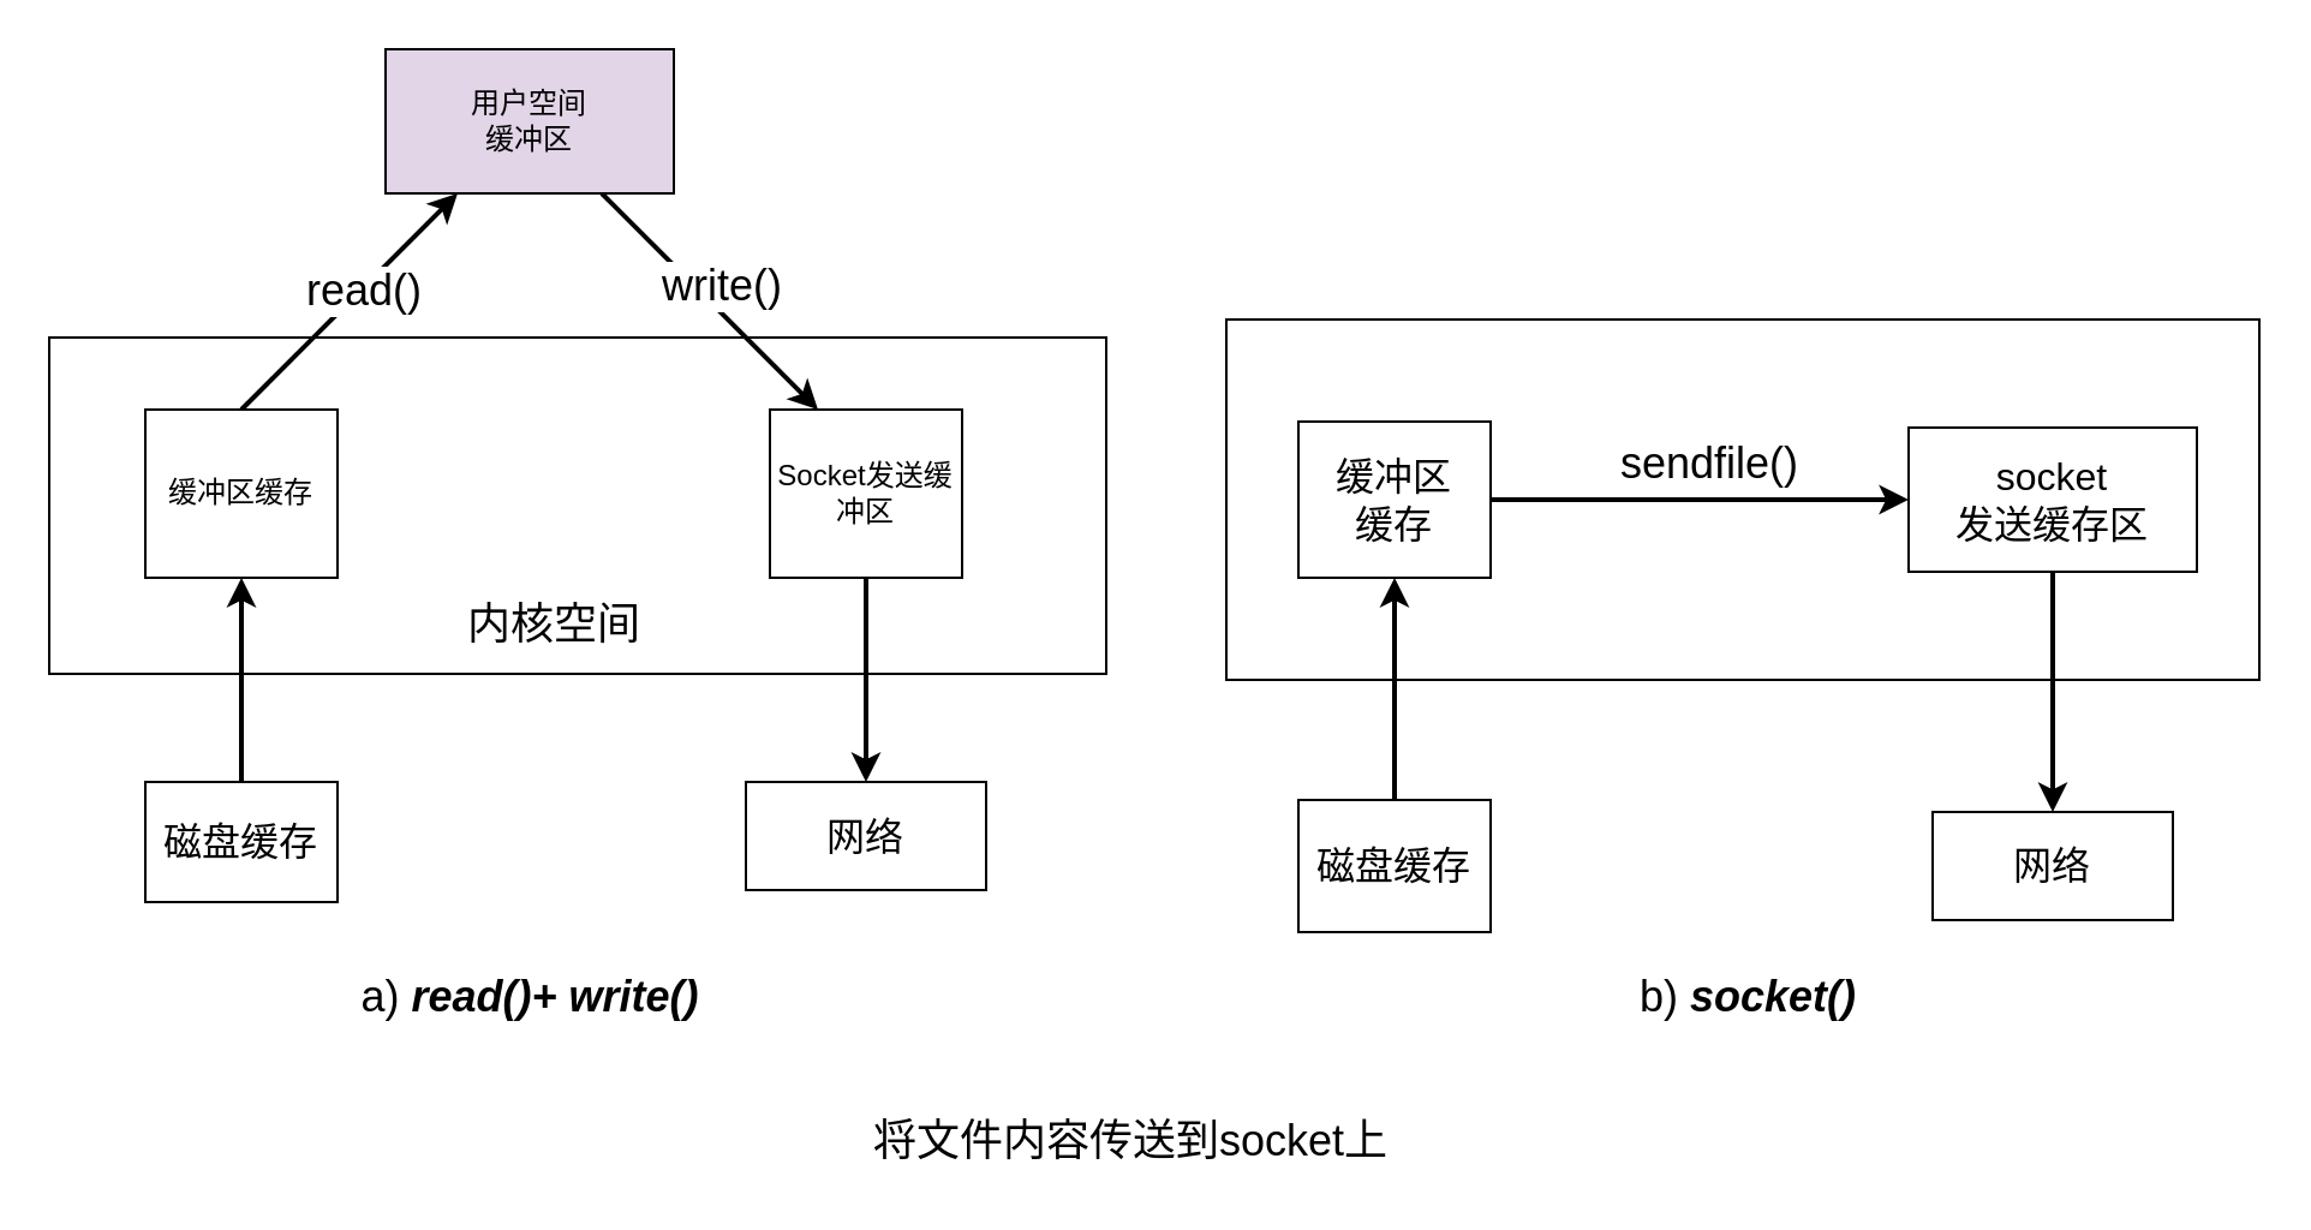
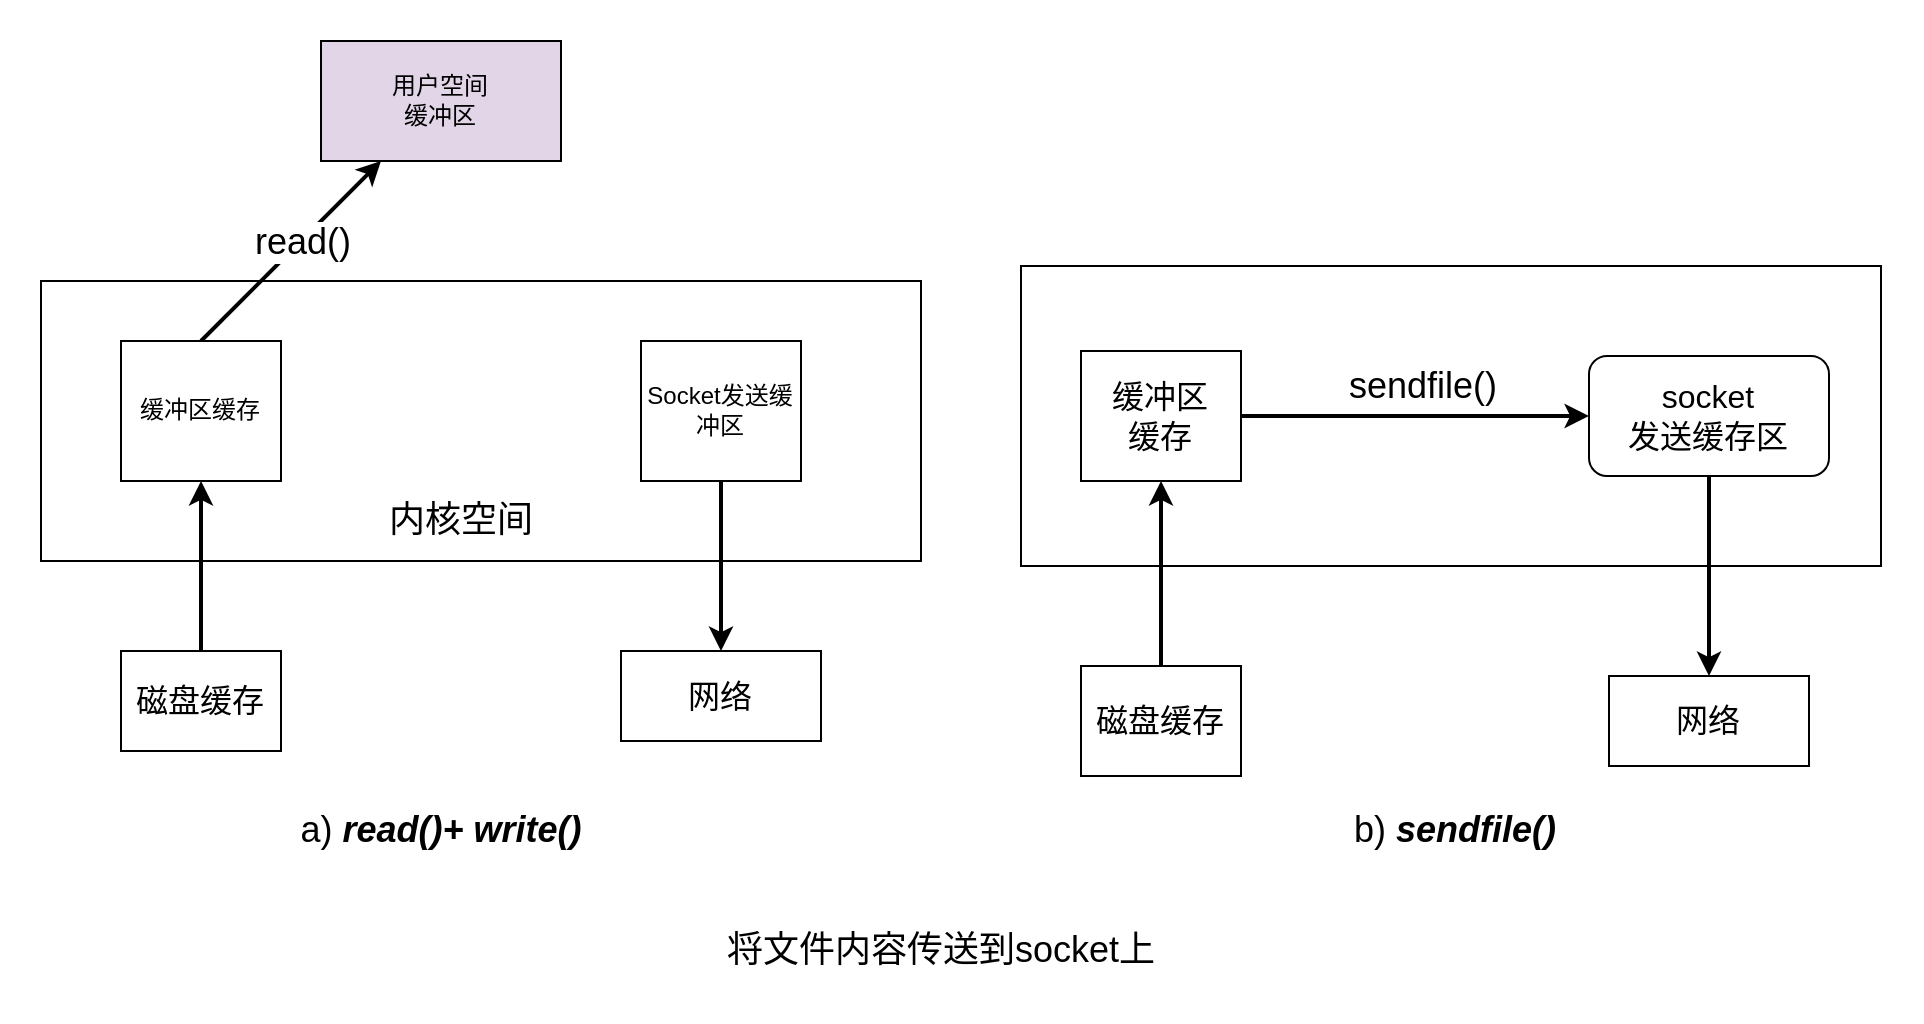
- <mxCell id="2" style="edgeStyle=none;rounded=0;orthogonalLoop=1;jettySize=auto;html=1;exitX=0.75;exitY=1;exitDx=0;exitDy=0;entryX=0.25;entryY=0;entryDx=0;entryDy=0;fontSize=18;strokeWidth=2;" edge="1" parent="1" source="4" target="10"><mxGeometry relative="1" as="geometry" /></mxCell>
- <mxCell id="3" value="write()" style="edgeLabel;html=1;align=center;verticalAlign=middle;resizable=0;points=[];fontSize=18;" vertex="1" connectable="0" parent="2"><mxGeometry x="-0.211" y="-5" relative="1" as="geometry"><mxPoint x="18" as="offset" /></mxGeometry></mxCell>
- <mxCell id="20" value="socket&lt;br&gt;发送缓存区" style="rounded=0;whiteSpace=wrap;html=1;fontSize=16;fillColor=default;" vertex="1" parent="1"><mxGeometry x="794" y="177.5" width="120" height="60" as="geometry" /></mxCell>
+ <mxCell id="20" value="socket&lt;br&gt;发送缓存区" style="whiteSpace=wrap;html=1;fontSize=16;fillColor=default;rounded=1;" vertex="1" parent="1"><mxGeometry x="794" y="177.5" width="120" height="60" as="geometry" /></mxCell>
- <mxCell id="25" value="b) &lt;b&gt;&lt;i&gt;socket()&lt;/i&gt;&lt;/b&gt;" style="text;html=1;align=center;verticalAlign=middle;resizable=0;points=[];autosize=1;strokeColor=none;fillColor=none;fontSize=18;" vertex="1" parent="1"><mxGeometry x="667" y="400" width="120" height="30" as="geometry" /></mxCell>
+ <mxCell id="25" value="b) &lt;b&gt;&lt;i&gt;sendfile()&lt;/i&gt;&lt;/b&gt;" style="text;html=1;align=center;verticalAlign=middle;resizable=0;points=[];autosize=1;strokeColor=none;fillColor=none;fontSize=18;" vertex="1" parent="1"><mxGeometry x="667" y="400" width="120" height="30" as="geometry" /></mxCell>
